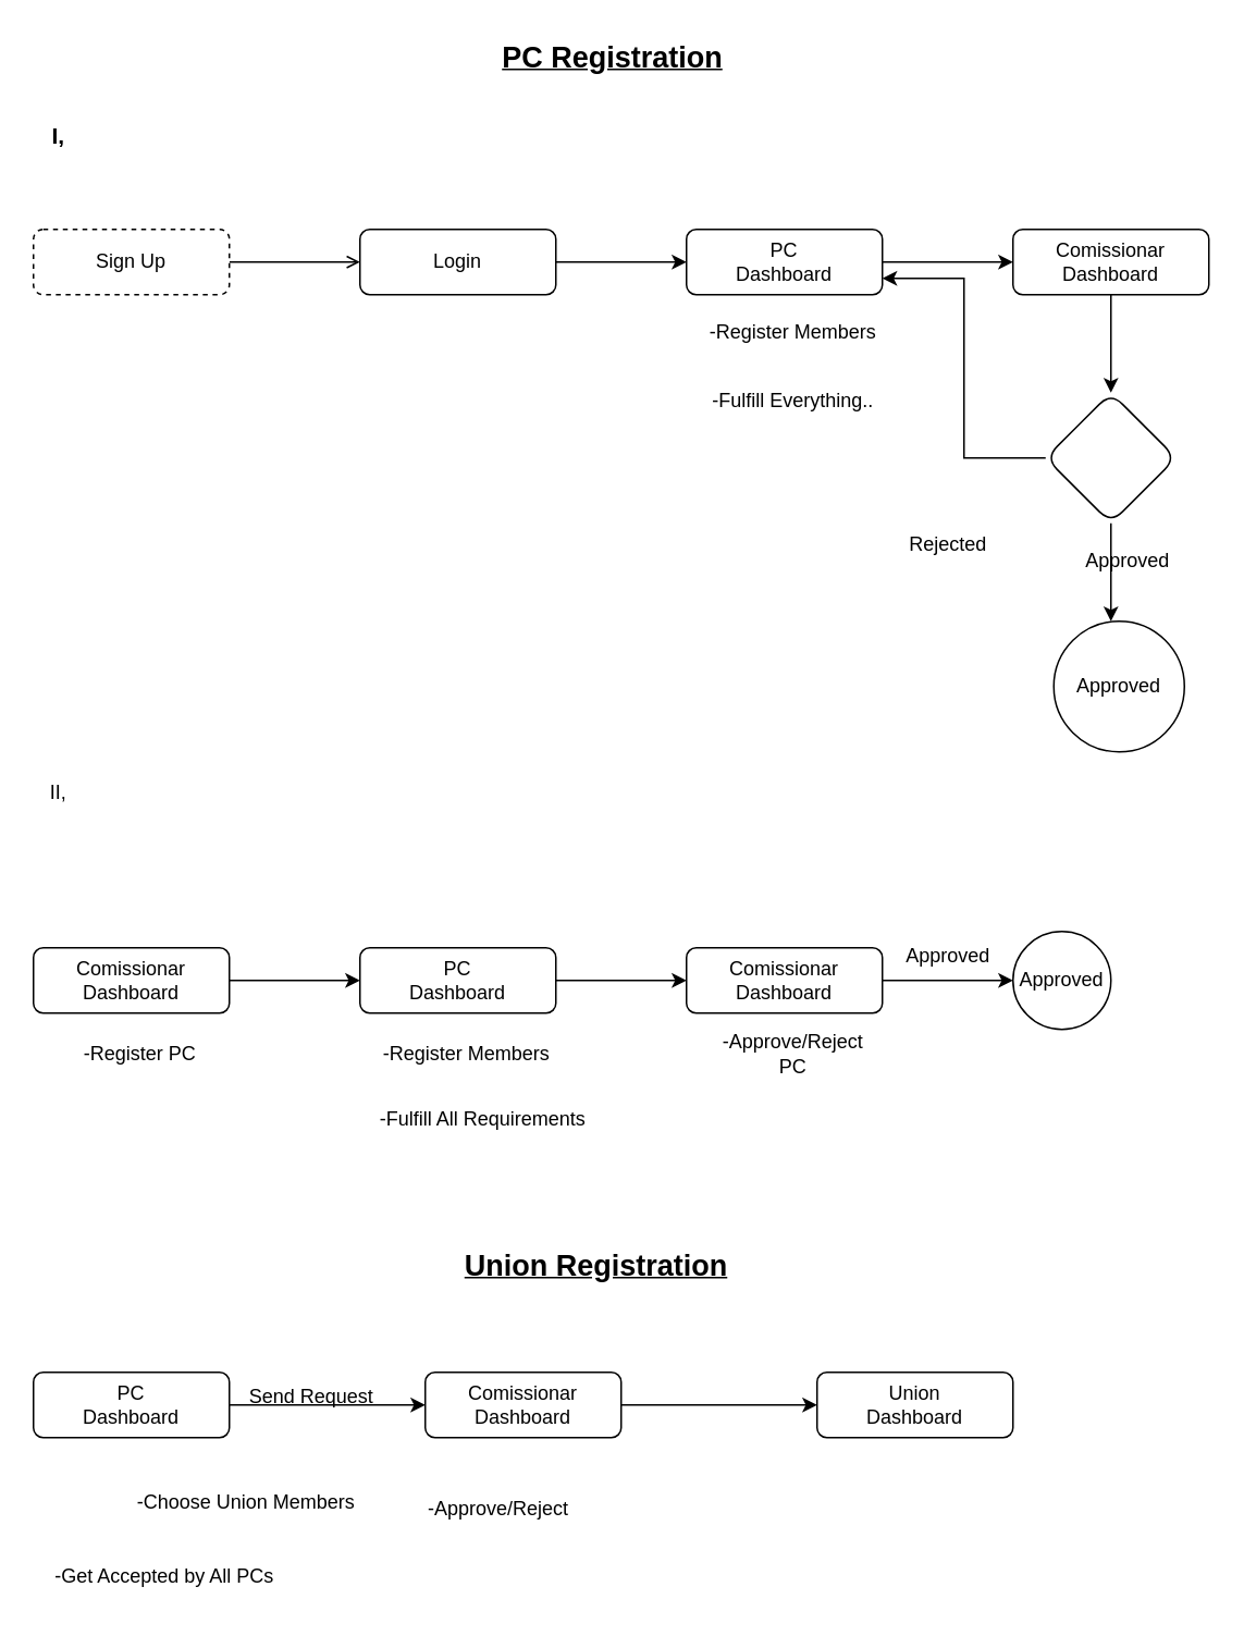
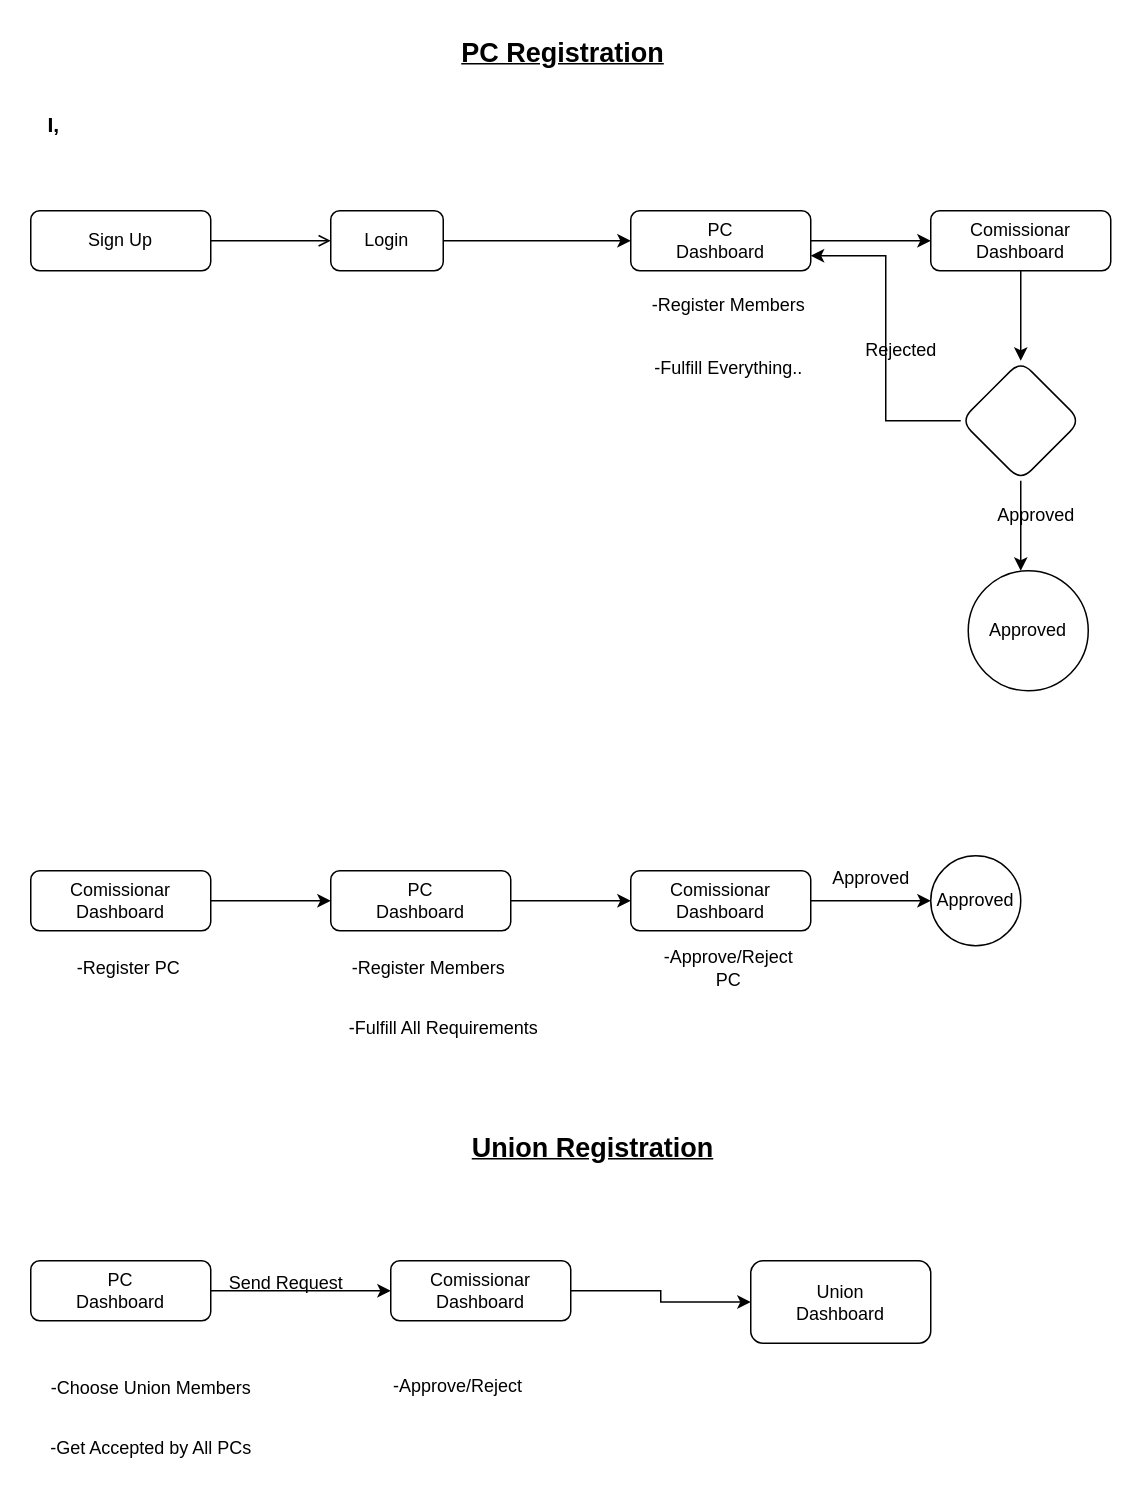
- <mxCell id="3" value="Sign Up" style="rounded=1;whiteSpace=wrap;html=1;fontSize=12;glass=0;strokeWidth=1;shadow=0;dashed=1;" parent="1" vertex="1"><mxGeometry x="20" y="140" width="120" height="40" as="geometry" /></mxCell>
+ <mxCell id="3" value="Sign Up" style="rounded=1;whiteSpace=wrap;html=1;fontSize=12;glass=0;strokeWidth=1;shadow=0;" parent="1" vertex="1"><mxGeometry x="20" y="140" width="120" height="40" as="geometry" /></mxCell>
- <mxCell id="5" value="Login" style="rounded=1;whiteSpace=wrap;html=1;fontSize=12;glass=0;strokeWidth=1;shadow=0;" parent="1" vertex="1"><mxGeometry x="220" y="140" width="120" height="40" as="geometry" /></mxCell>
+ <mxCell id="5" value="Login" style="rounded=1;whiteSpace=wrap;html=1;fontSize=12;glass=0;strokeWidth=1;shadow=0;" parent="1" vertex="1"><mxGeometry x="220" y="140" width="75" height="40" as="geometry" /></mxCell>
- <mxCell id="17" value="Rejected" style="text;html=1;align=center;verticalAlign=middle;resizable=0;points=[];autosize=1;strokeColor=none;fillColor=none;" vertex="1" parent="1"><mxGeometry x="545" y="318" width="70" height="30" as="geometry" /></mxCell>
+ <mxCell id="17" value="Rejected" style="text;html=1;align=center;verticalAlign=middle;resizable=0;points=[];autosize=1;strokeColor=none;fillColor=none;" vertex="1" parent="1"><mxGeometry x="565" y="218" width="70" height="30" as="geometry" /></mxCell>
- <mxCell id="20" value="II," style="text;html=1;align=center;verticalAlign=middle;resizable=0;points=[];autosize=1;strokeColor=none;fillColor=none;" vertex="1" parent="1"><mxGeometry x="20" y="470" width="30" height="30" as="geometry" /></mxCell>
- <mxCell id="34" value="&lt;b&gt;&lt;font style=&quot;font-size: 18px;&quot;&gt;&lt;u&gt;Union Registration&lt;/u&gt;&lt;/font&gt;&lt;/b&gt;" style="text;html=1;align=center;verticalAlign=middle;whiteSpace=wrap;rounded=0;" vertex="1" parent="1"><mxGeometry x="270" y="760" width="190" height="30" as="geometry" /></mxCell>
+ <mxCell id="34" value="&lt;b&gt;&lt;font style=&quot;font-size: 18px;&quot;&gt;&lt;u&gt;Union Registration&lt;/u&gt;&lt;/font&gt;&lt;/b&gt;" style="text;html=1;align=center;verticalAlign=middle;whiteSpace=wrap;rounded=0;" vertex="1" parent="1"><mxGeometry x="300" y="750" width="190" height="30" as="geometry" /></mxCell>
- <mxCell id="43" value="Union&lt;br&gt;Dashboard" style="rounded=1;whiteSpace=wrap;html=1;fontSize=12;glass=0;strokeWidth=1;shadow=0;" vertex="1" parent="1"><mxGeometry x="500" y="840" width="120" height="40" as="geometry" /></mxCell>
+ <mxCell id="43" value="Union&lt;br&gt;Dashboard" style="rounded=1;whiteSpace=wrap;html=1;fontSize=12;glass=0;strokeWidth=1;shadow=0;" vertex="1" parent="1"><mxGeometry x="500" y="840" width="120" height="55" as="geometry" /></mxCell>
- <mxCell id="38" value="-&lt;span style=&quot;background-color: initial;&quot;&gt;Choose Union Members&lt;/span&gt;" style="text;html=1;align=center;verticalAlign=middle;resizable=0;points=[];autosize=1;strokeColor=none;fillColor=none;" vertex="1" parent="1"><mxGeometry x="70" y="905" width="160" height="30" as="geometry" /></mxCell>
+ <mxCell id="38" value="-&lt;span style=&quot;background-color: initial;&quot;&gt;Choose Union Members&lt;/span&gt;" style="text;html=1;align=center;verticalAlign=middle;resizable=0;points=[];autosize=1;strokeColor=none;fillColor=none;" vertex="1" parent="1"><mxGeometry x="20" y="910" width="160" height="30" as="geometry" /></mxCell>
